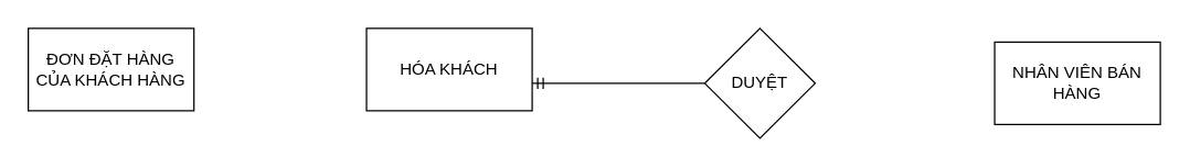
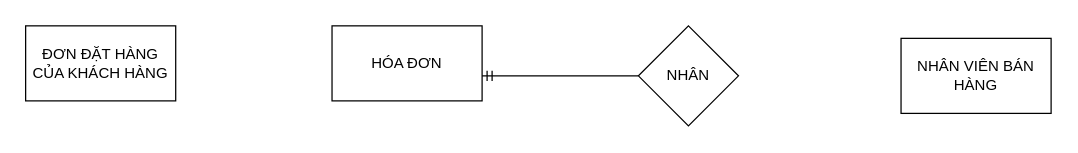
- <mxCell id="3" value="HÓA KHÁCH" style="rounded=0;whiteSpace=wrap;html=1;" vertex="1" parent="1"><mxGeometry x="265" y="20" width="120" height="60" as="geometry" /></mxCell>
+ <mxCell id="3" value="HÓA ĐƠN" style="rounded=0;whiteSpace=wrap;html=1;" vertex="1" parent="1"><mxGeometry x="265" y="20" width="120" height="60" as="geometry" /></mxCell>
- <mxCell id="6" value="DUYỆT&lt;br&gt;" style="rhombus;whiteSpace=wrap;html=1;" vertex="1" parent="1"><mxGeometry x="510" y="20" width="80" height="80" as="geometry" /></mxCell>
+ <mxCell id="6" value="NHÂN&lt;br&gt;" style="rhombus;whiteSpace=wrap;html=1;" vertex="1" parent="1"><mxGeometry x="510" y="20" width="80" height="80" as="geometry" /></mxCell>
